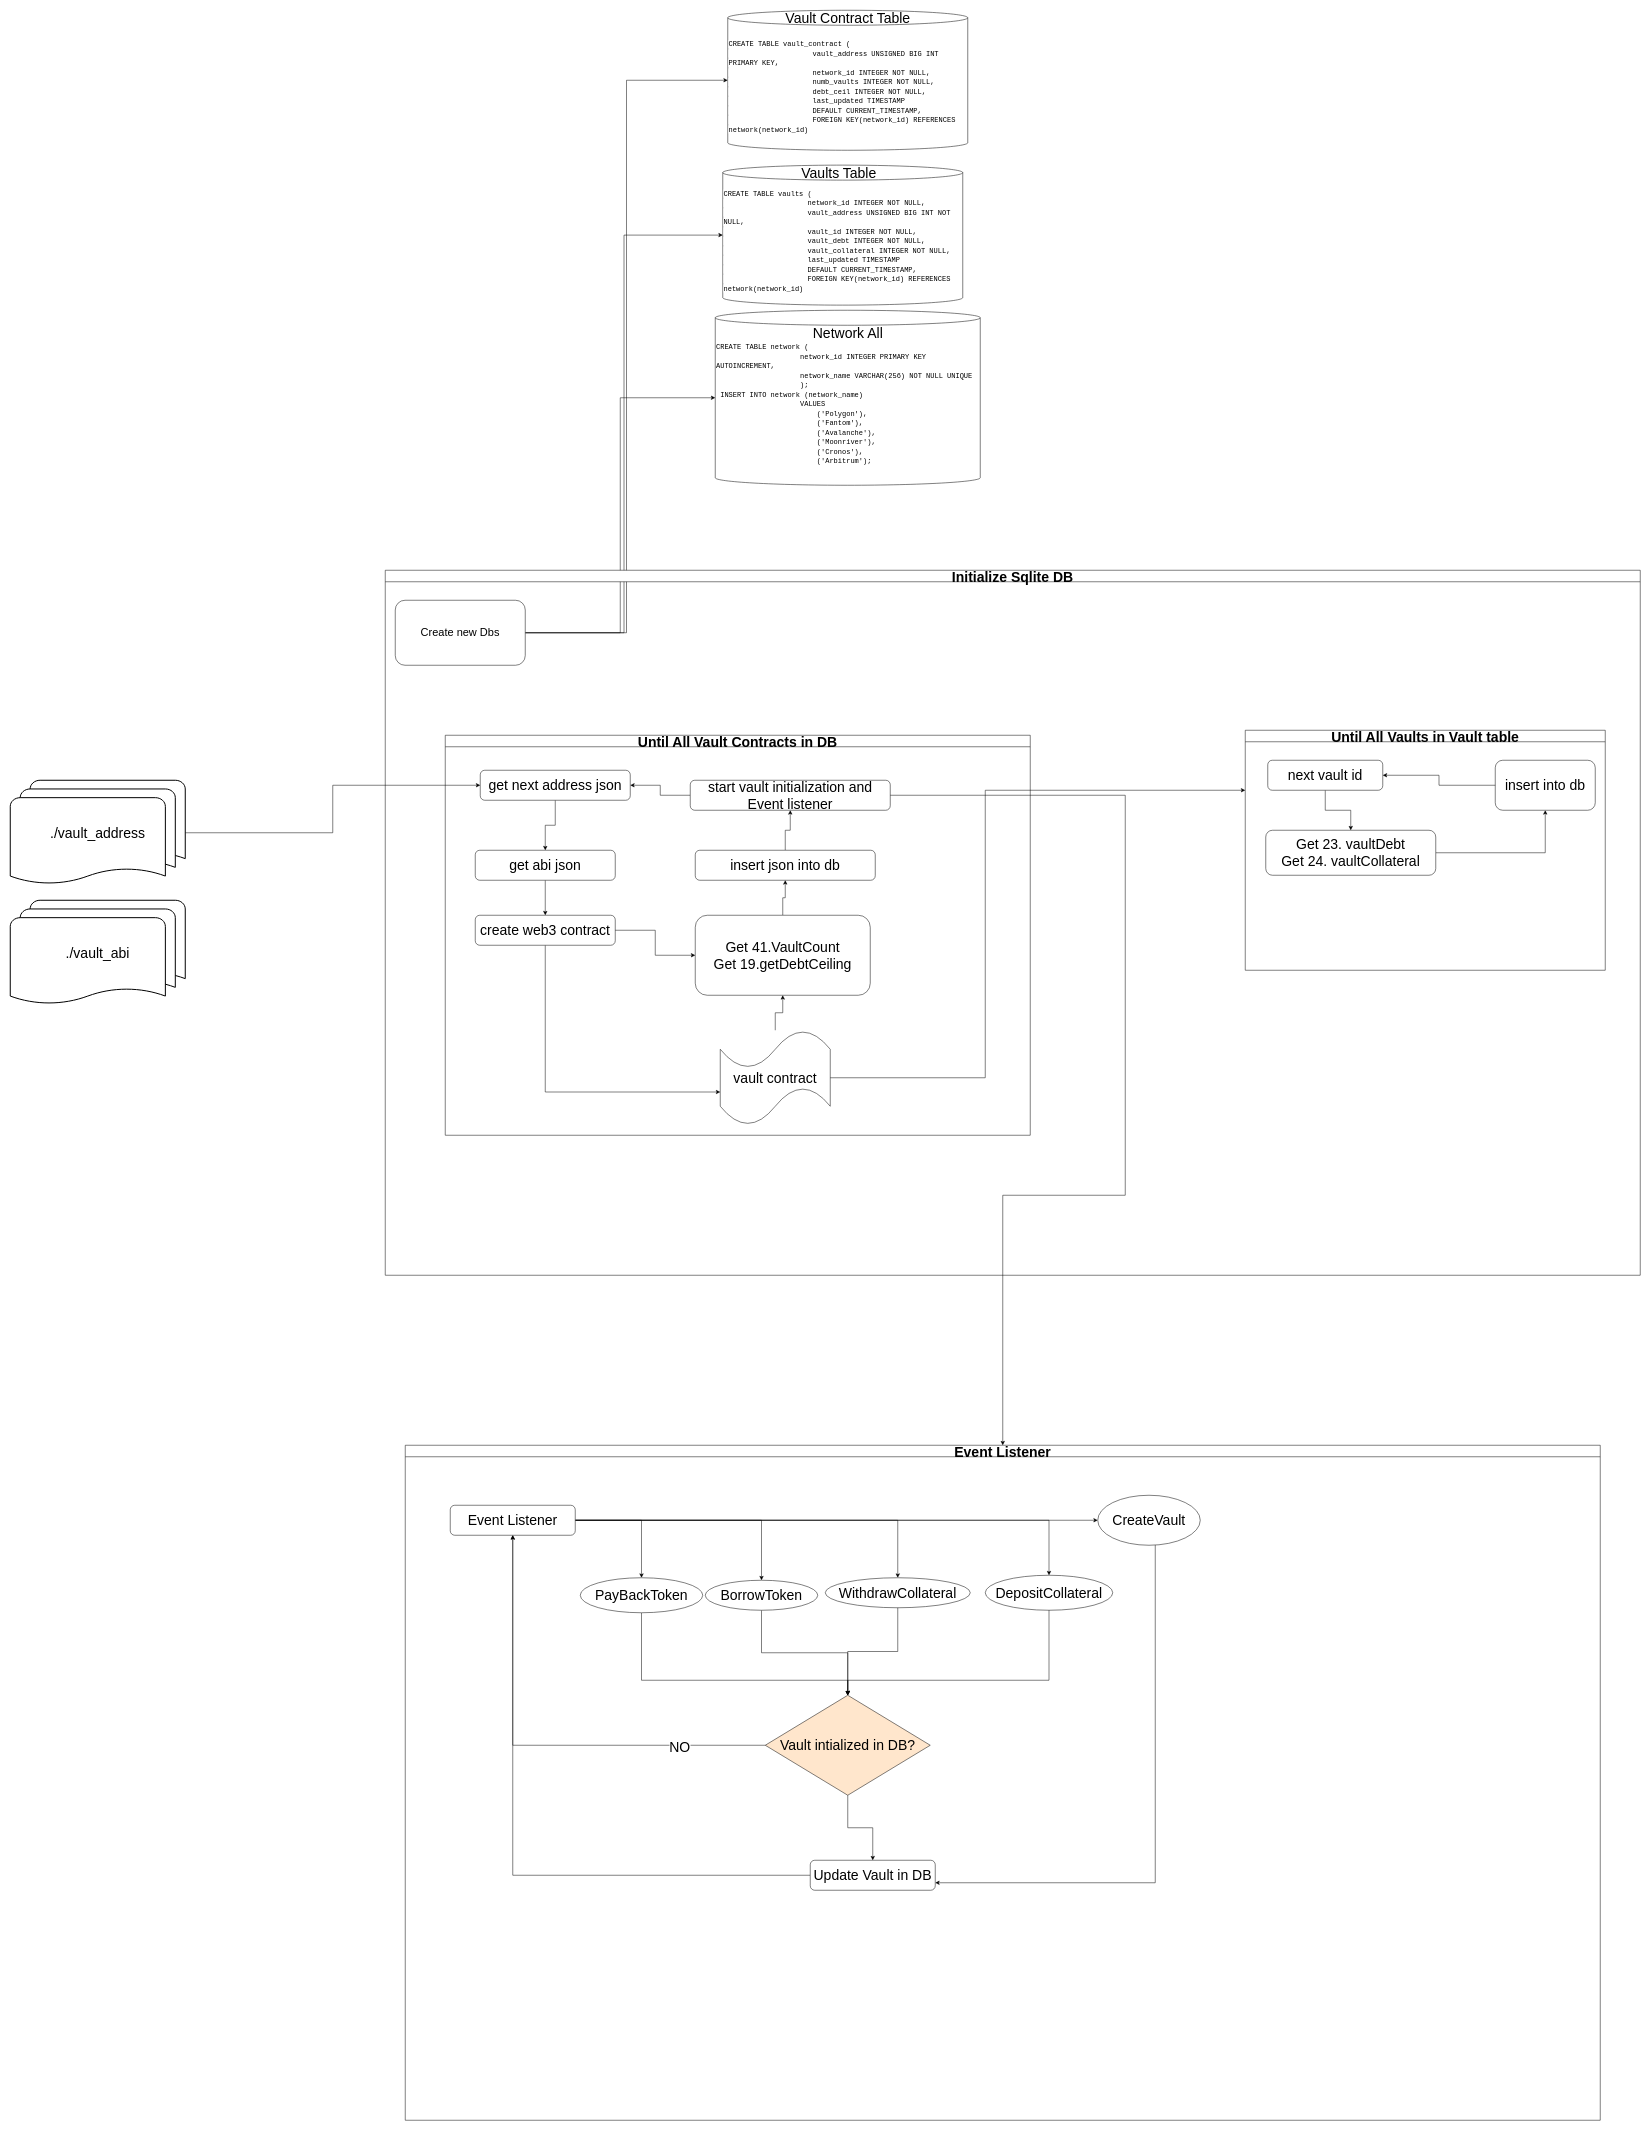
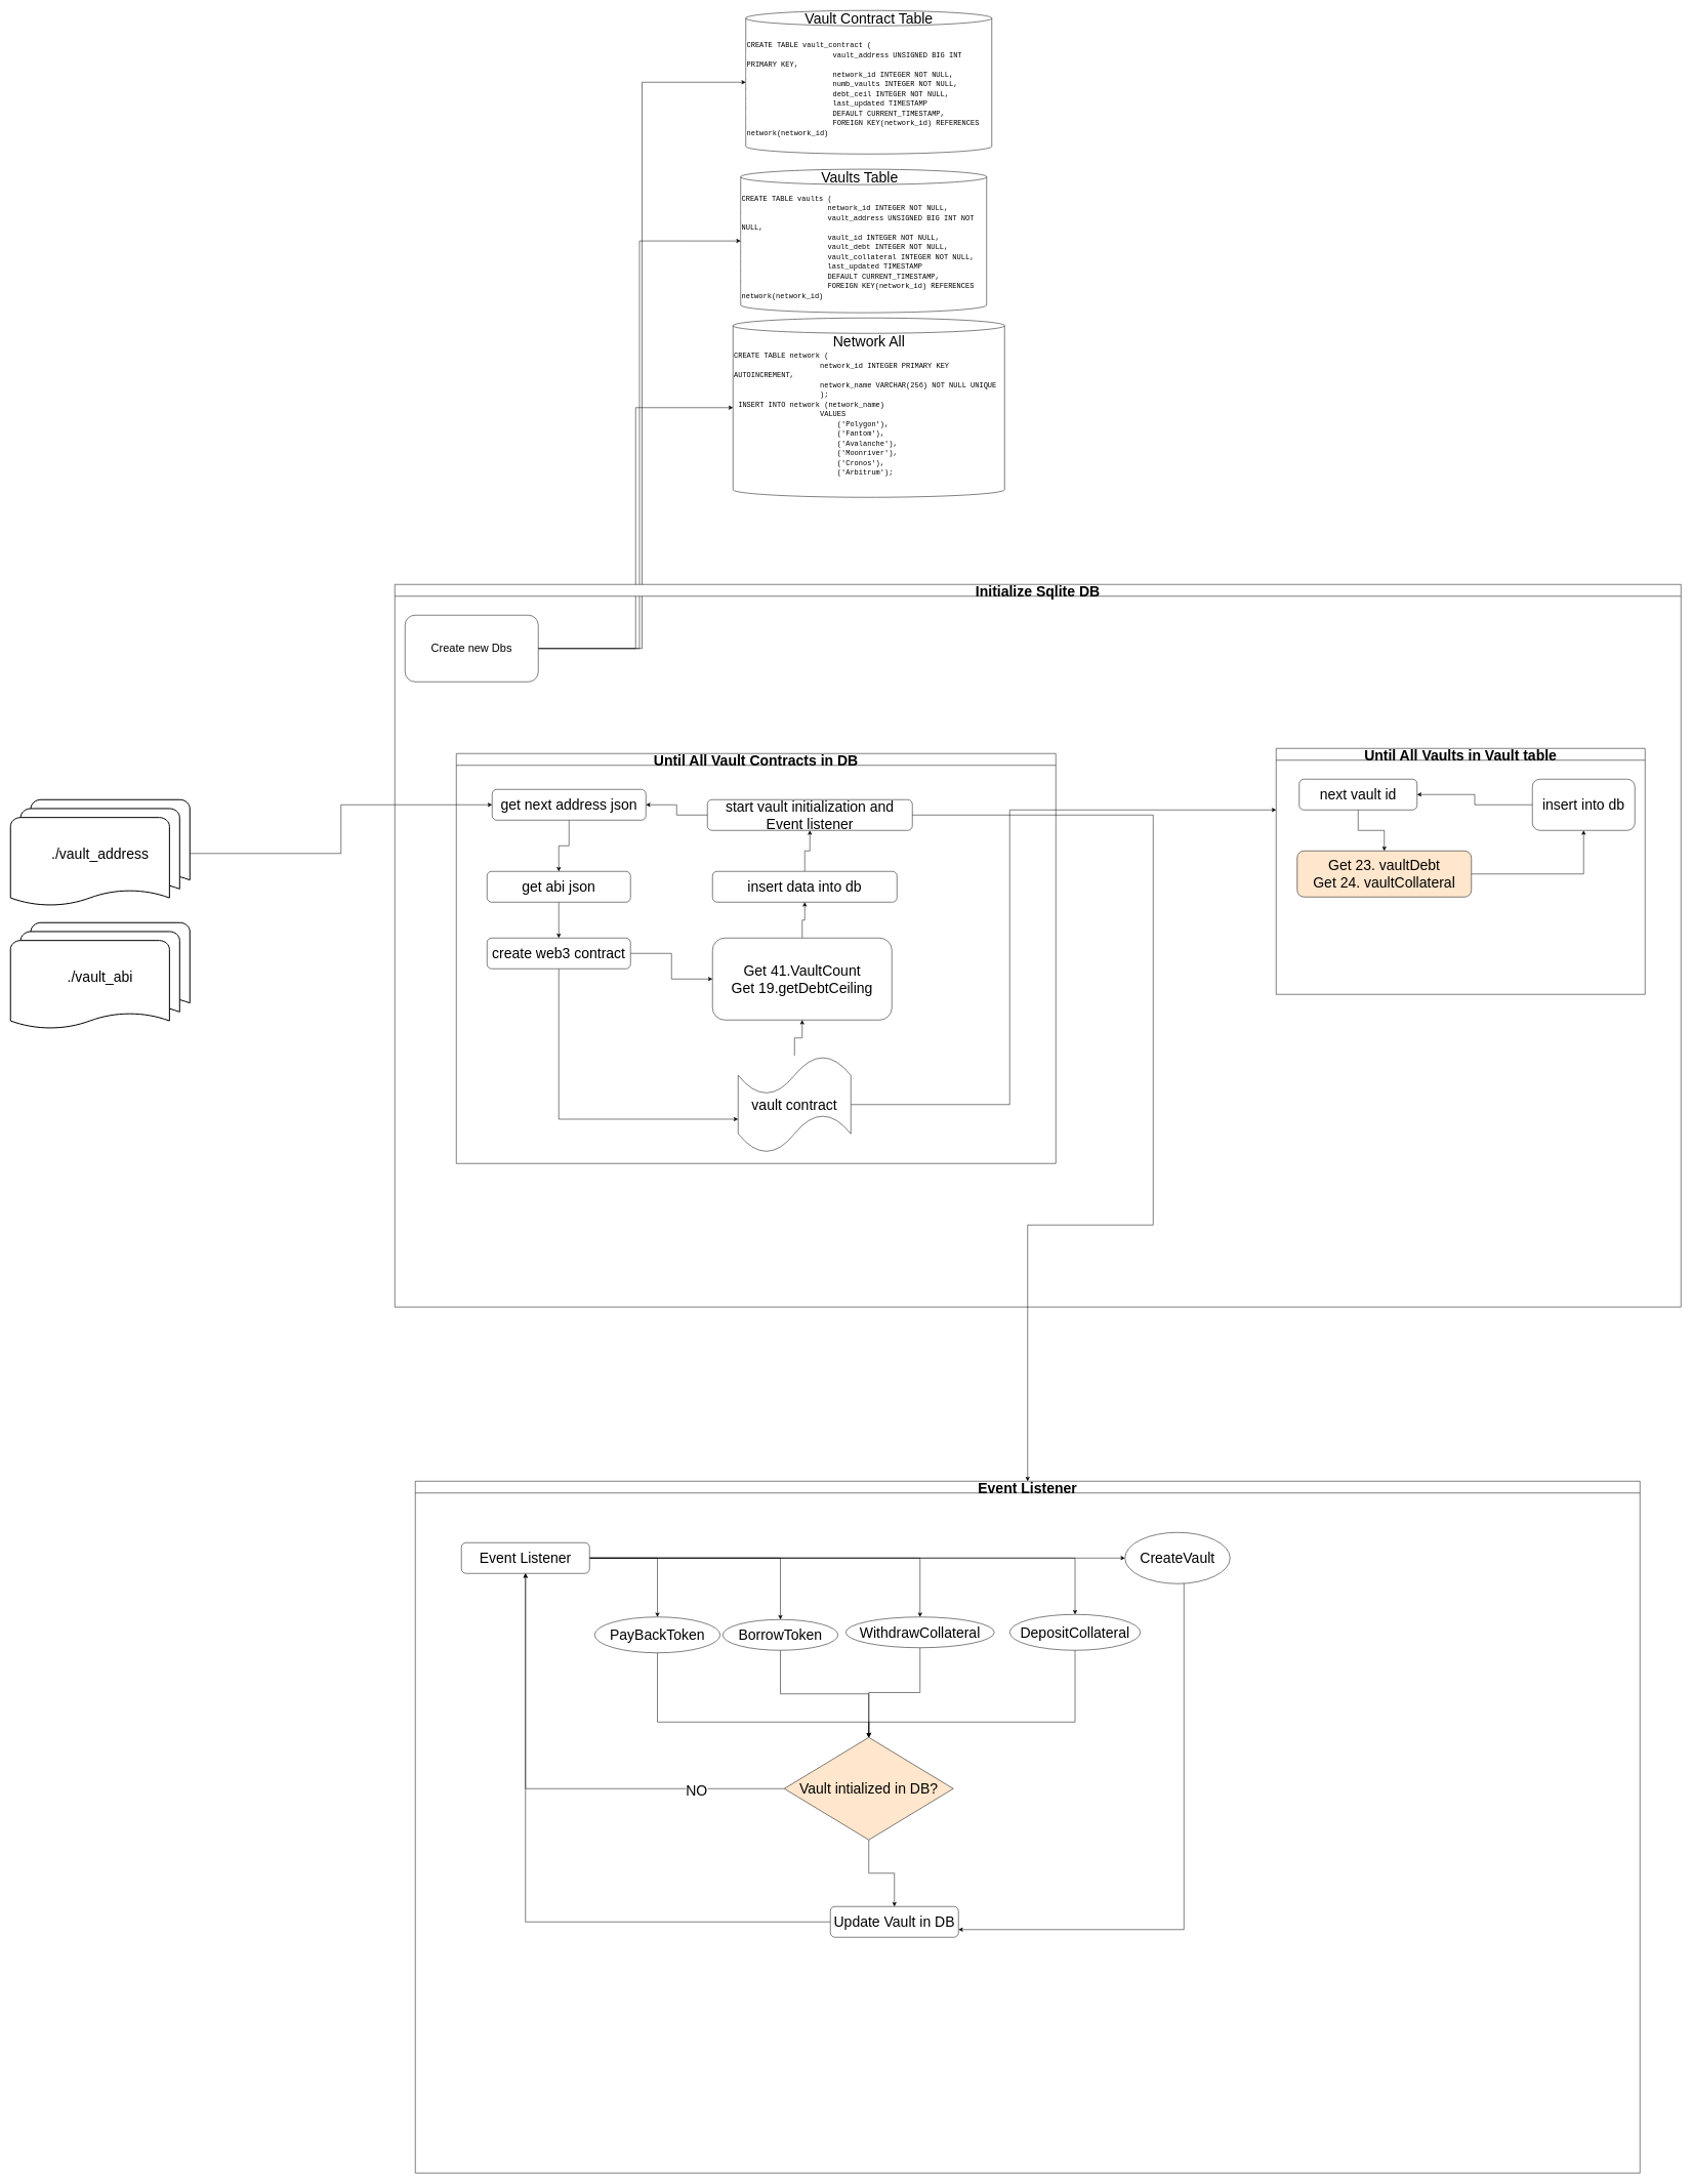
- <mxCell id="29" value="Get 23. vaultDebt&lt;br&gt;Get 24. vaultCollateral" style="rounded=1;whiteSpace=wrap;html=1;fontSize=28;fontColor=#000000;strokeColor=#000000;" parent="25" vertex="1"><mxGeometry x="41" y="200" width="340" height="90" as="geometry" /></mxCell>
+ <mxCell id="29" value="Get 23. vaultDebt&lt;br&gt;Get 24. vaultCollateral" style="rounded=1;whiteSpace=wrap;html=1;fontSize=28;fontColor=#000000;strokeColor=#000000;fillColor=#ffe6cc;" parent="25" vertex="1"><mxGeometry x="41" y="200" width="340" height="90" as="geometry" /></mxCell>
- <mxCell id="19" value="insert json into db" style="whiteSpace=wrap;html=1;fontSize=28;strokeColor=#000000;fontColor=#000000;rounded=1;labelBackgroundColor=none;" parent="13" vertex="1"><mxGeometry x="500" y="230" width="360" height="60" as="geometry" /></mxCell>
+ <mxCell id="19" value="insert data into db" style="whiteSpace=wrap;html=1;fontSize=28;strokeColor=#000000;fontColor=#000000;rounded=1;labelBackgroundColor=none;" parent="13" vertex="1"><mxGeometry x="500" y="230" width="360" height="60" as="geometry" /></mxCell>
